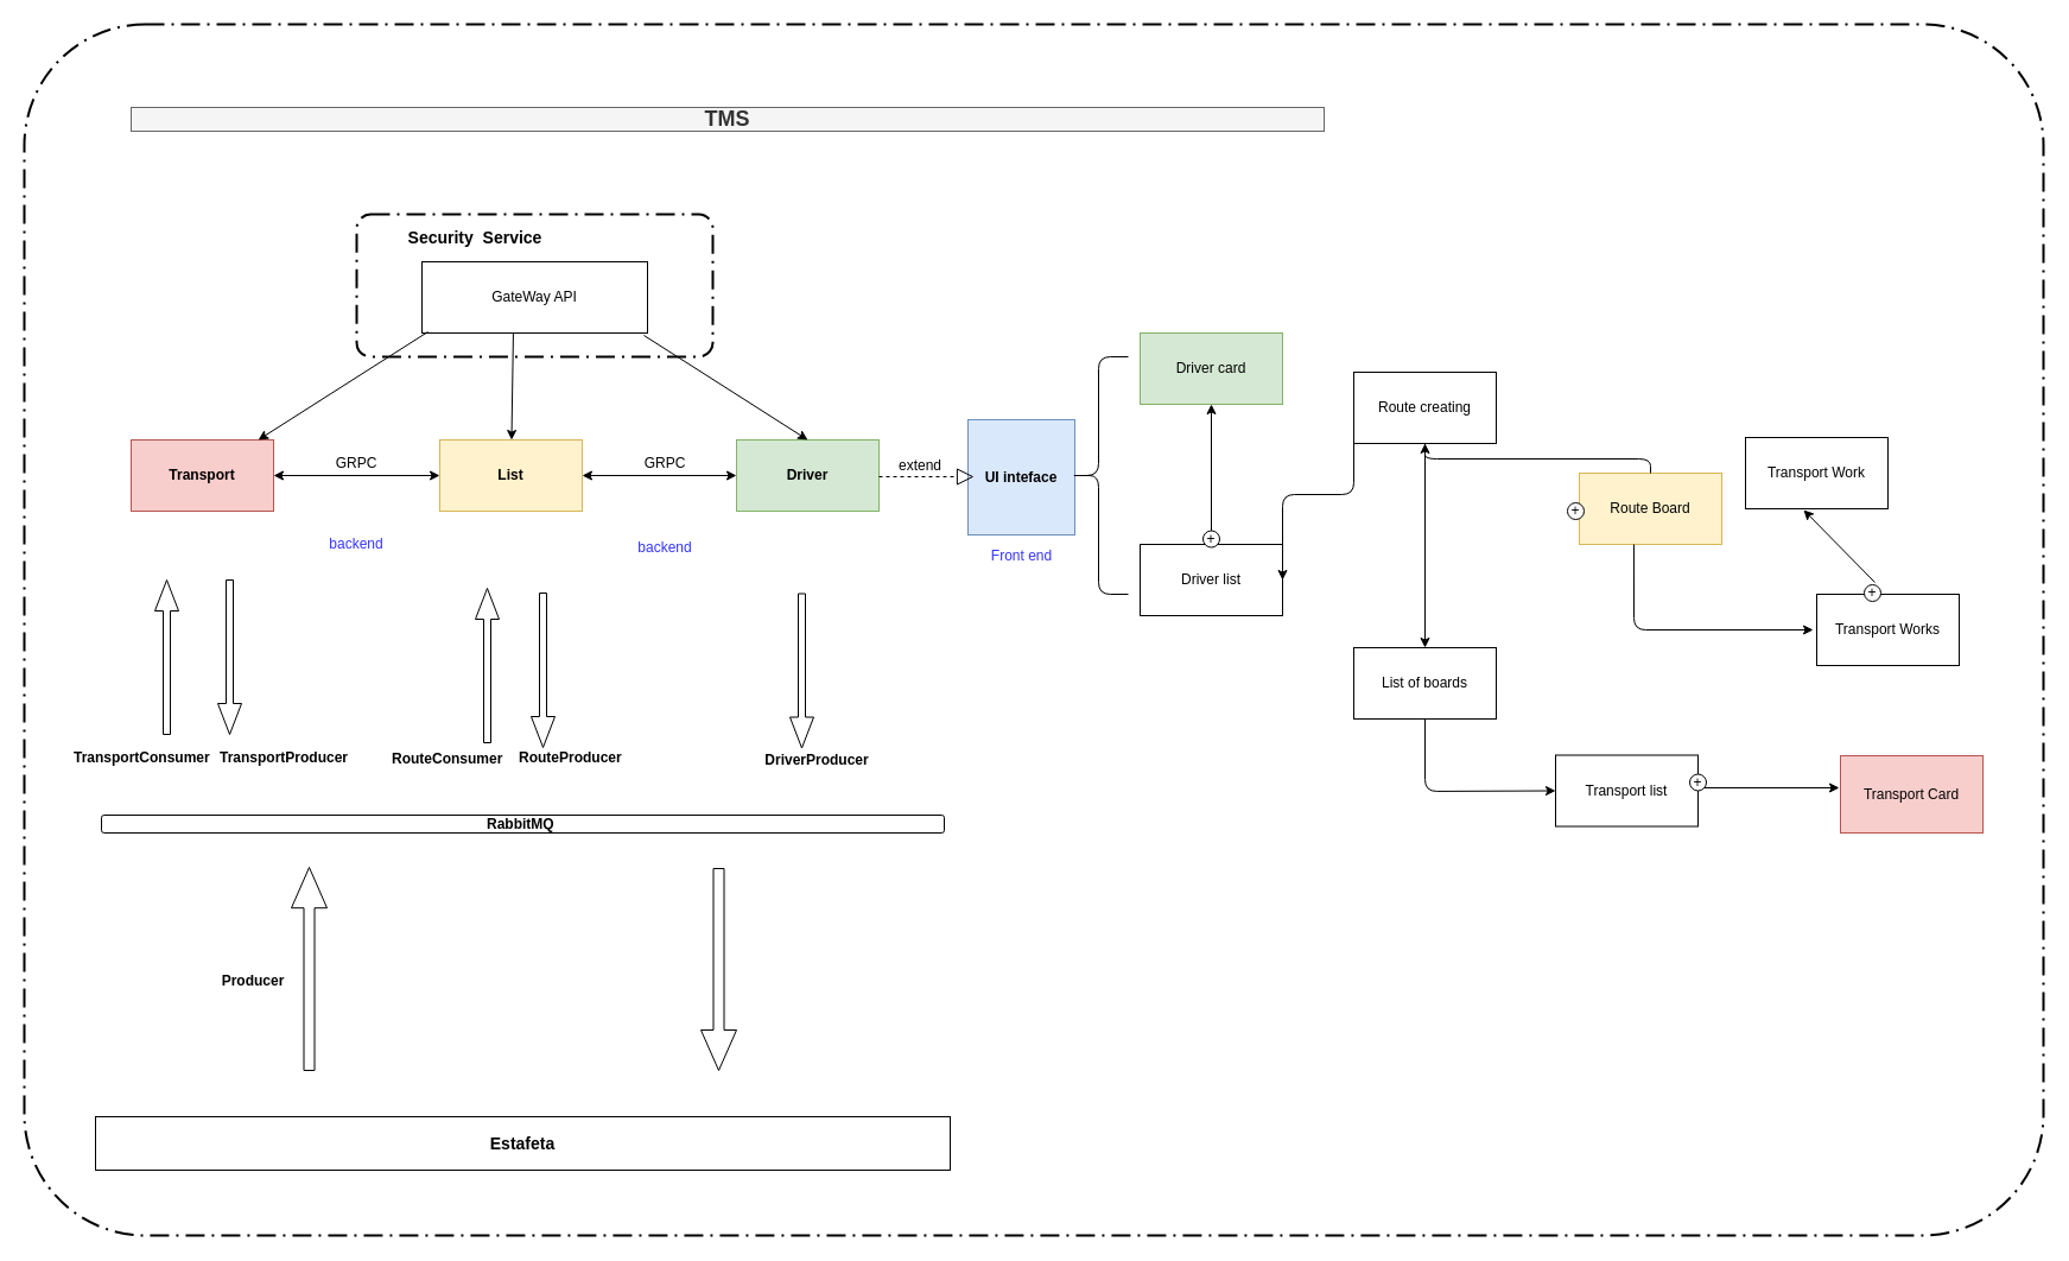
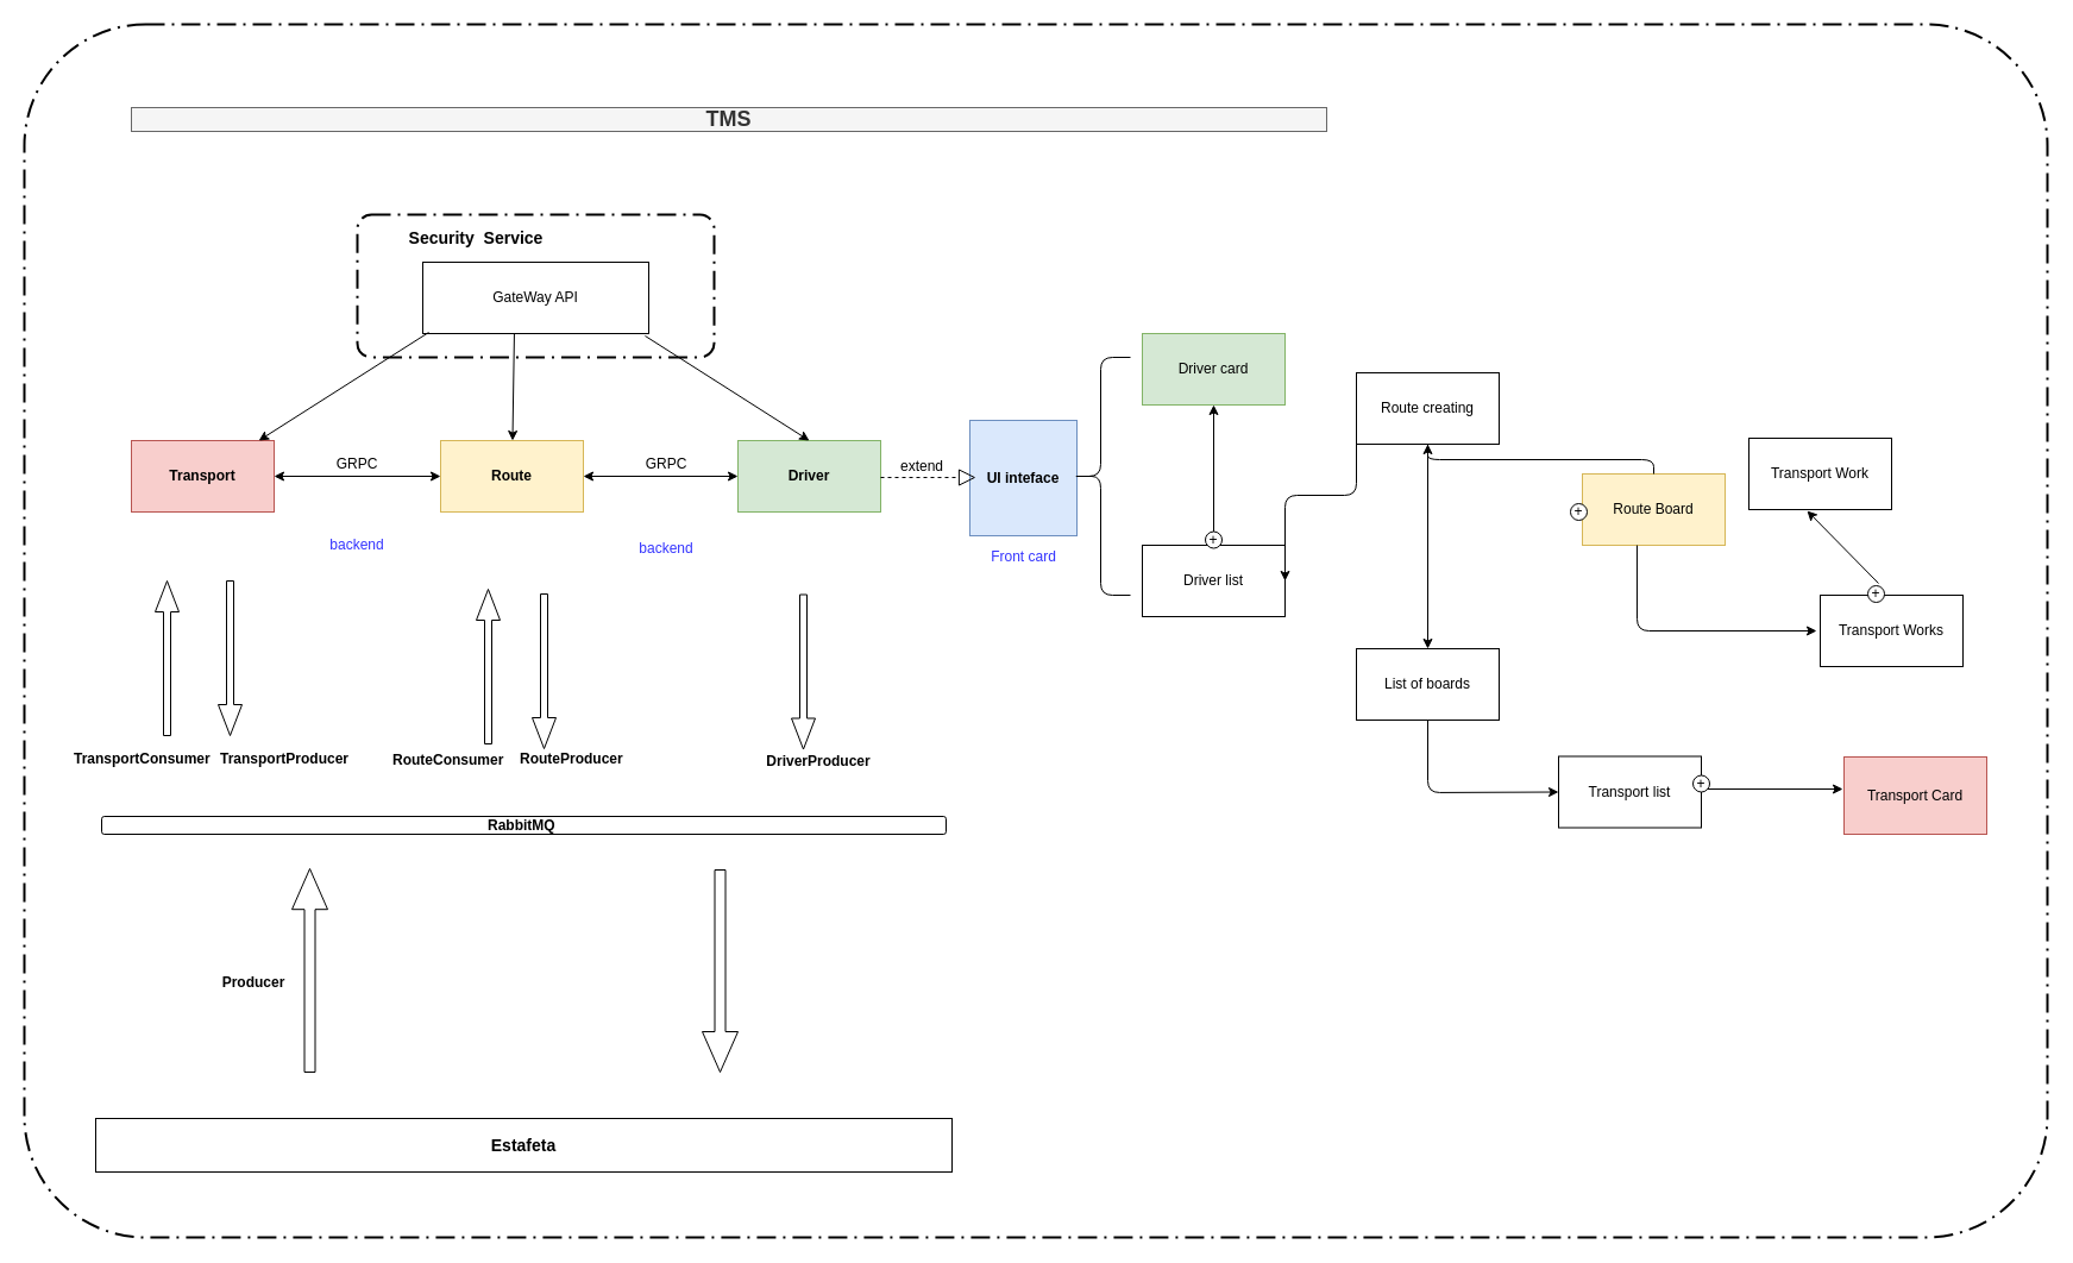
- <mxCell id="4" value="&lt;b&gt;List&lt;/b&gt;" style="rounded=0;whiteSpace=wrap;html=1;fillColor=#fff2cc;strokeColor=#d6b656;" vertex="1" parent="1"><mxGeometry x="370" y="370" width="120" height="60" as="geometry" /></mxCell>
+ <mxCell id="4" value="&lt;b&gt;Route&lt;/b&gt;" style="rounded=0;whiteSpace=wrap;html=1;fillColor=#fff2cc;strokeColor=#d6b656;" vertex="1" parent="1"><mxGeometry x="370" y="370" width="120" height="60" as="geometry" /></mxCell>
- <mxCell id="23" value="&lt;font color=&quot;#3333ff&quot;&gt;Front end&lt;/font&gt;" style="text;html=1;strokeColor=none;fillColor=none;align=center;verticalAlign=middle;whiteSpace=wrap;rounded=0;" vertex="1" parent="1"><mxGeometry x="807.5" y="458" width="105" height="20" as="geometry" /></mxCell>
+ <mxCell id="23" value="&lt;font color=&quot;#3333ff&quot;&gt;Front card&lt;/font&gt;" style="text;html=1;strokeColor=none;fillColor=none;align=center;verticalAlign=middle;whiteSpace=wrap;rounded=0;" vertex="1" parent="1"><mxGeometry x="807.5" y="458" width="105" height="20" as="geometry" /></mxCell>
